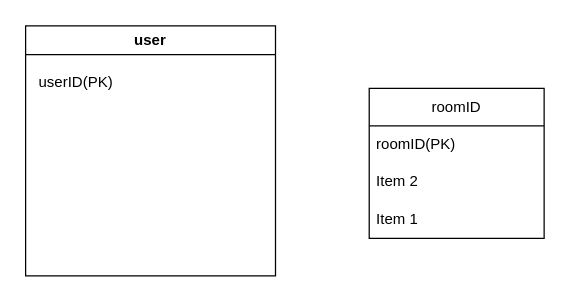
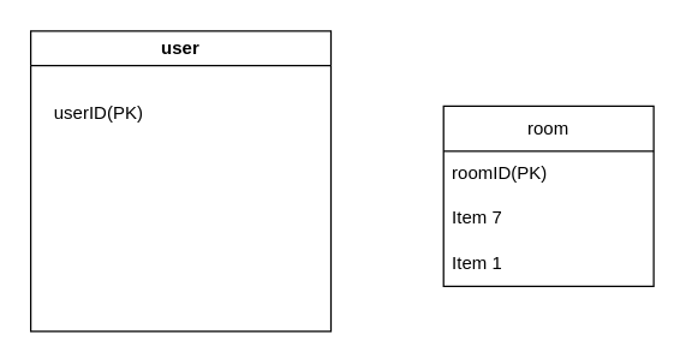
- <mxCell id="3" value="userID(PK)" style="text;html=1;align=center;verticalAlign=middle;resizable=0;points=[];autosize=1;strokeColor=none;fillColor=none;" vertex="1" parent="2"><mxGeometry y="30" width="80" height="30" as="geometry" /></mxCell>
+ <mxCell id="3" value="userID(PK)" style="text;html=1;align=center;verticalAlign=middle;resizable=0;points=[];autosize=1;strokeColor=none;fillColor=none;" vertex="1" parent="2"><mxGeometry x="5" y="40" width="80" height="30" as="geometry" /></mxCell>
- <mxCell id="4" value="roomID" style="swimlane;fontStyle=0;childLayout=stackLayout;horizontal=1;startSize=30;horizontalStack=0;resizeParent=1;resizeParentMax=0;resizeLast=0;collapsible=1;marginBottom=0;whiteSpace=wrap;html=1;" vertex="1" parent="1"><mxGeometry x="295" y="70" width="140" height="120" as="geometry" /></mxCell>
+ <mxCell id="4" value="room" style="swimlane;fontStyle=0;childLayout=stackLayout;horizontal=1;startSize=30;horizontalStack=0;resizeParent=1;resizeParentMax=0;resizeLast=0;collapsible=1;marginBottom=0;whiteSpace=wrap;html=1;" vertex="1" parent="1"><mxGeometry x="295" y="70" width="140" height="120" as="geometry" /></mxCell>
- <mxCell id="6" value="Item 2" style="text;strokeColor=none;fillColor=none;align=left;verticalAlign=middle;spacingLeft=4;spacingRight=4;overflow=hidden;points=[[0,0.5],[1,0.5]];portConstraint=eastwest;rotatable=0;whiteSpace=wrap;html=1;" vertex="1" parent="4"><mxGeometry y="60" width="140" height="30" as="geometry" /></mxCell>
+ <mxCell id="6" value="Item 7" style="text;strokeColor=none;fillColor=none;align=left;verticalAlign=middle;spacingLeft=4;spacingRight=4;overflow=hidden;points=[[0,0.5],[1,0.5]];portConstraint=eastwest;rotatable=0;whiteSpace=wrap;html=1;" vertex="1" parent="4"><mxGeometry y="60" width="140" height="30" as="geometry" /></mxCell>
